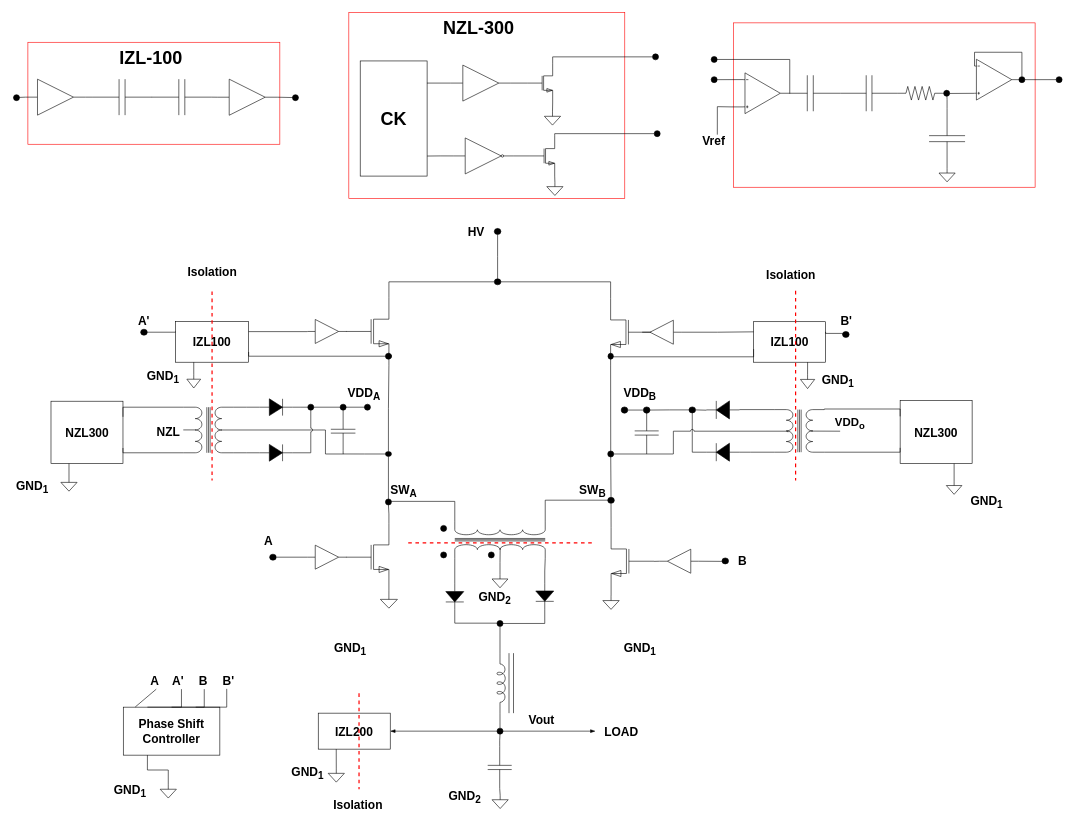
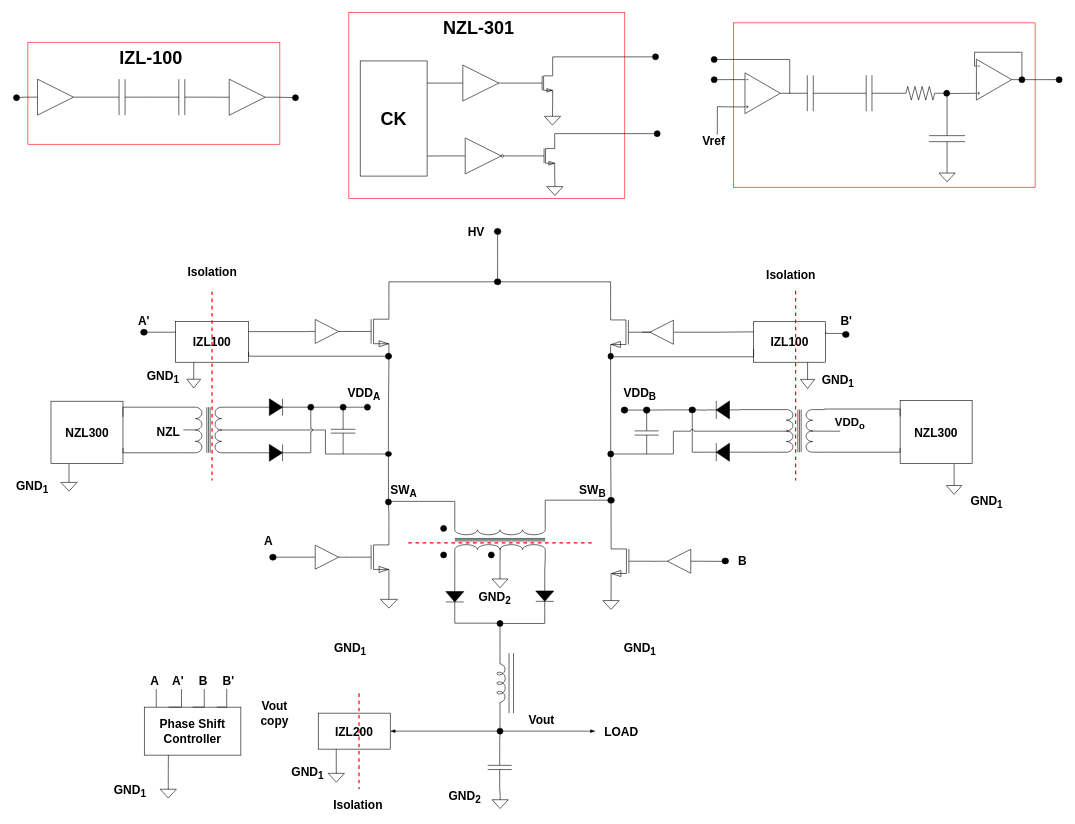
- <mxCell id="5" value="&lt;b style=&quot;line-height: 160%&quot;&gt;&lt;font style=&quot;font-size: 30px&quot;&gt;NZL-300&lt;/font&gt;&lt;/b&gt;" style="text;html=1;resizable=0;autosize=1;align=center;verticalAlign=middle;points=[];fillColor=none;strokeColor=none;rounded=0;" parent="3" vertex="1"><mxGeometry x="146.364" y="7.381" width="130" height="30" as="geometry" /></mxCell>
+ <mxCell id="5" value="&lt;b style=&quot;line-height: 160%&quot;&gt;&lt;font style=&quot;font-size: 30px&quot;&gt;NZL-301&lt;/font&gt;&lt;/b&gt;" style="text;html=1;resizable=0;autosize=1;align=center;verticalAlign=middle;points=[];fillColor=none;strokeColor=none;rounded=0;" parent="3" vertex="1"><mxGeometry x="146.364" y="7.381" width="130" height="30" as="geometry" /></mxCell>
+ <mxCell id="58" value="&lt;b style=&quot;font-size: 20px&quot;&gt;&lt;font style=&quot;font-size: 20px&quot;&gt;Vout&lt;br&gt;copy&lt;br&gt;&lt;/font&gt;&lt;/b&gt;" style="text;html=1;align=center;verticalAlign=middle;resizable=0;points=[];autosize=1;" parent="1" vertex="1"><mxGeometry x="427" y="1168" width="60" height="40" as="geometry" /></mxCell>
- <mxCell id="50" value="&lt;b&gt;&lt;font style=&quot;font-size: 20px&quot;&gt;Phase Shift Controller&lt;/font&gt;&lt;/b&gt;" style="rounded=0;whiteSpace=wrap;html=1;strokeColor=#000000;fillColor=none;" parent="1" vertex="1"><mxGeometry x="205" y="1178" width="161" height="80" as="geometry" /></mxCell>
+ <mxCell id="50" value="&lt;b&gt;&lt;font style=&quot;font-size: 20px&quot;&gt;Phase Shift Controller&lt;/font&gt;&lt;/b&gt;" style="rounded=0;whiteSpace=wrap;html=1;strokeColor=#000000;fillColor=none;" parent="1" vertex="1"><mxGeometry x="240" y="1178" width="161" height="80" as="geometry" /></mxCell>
